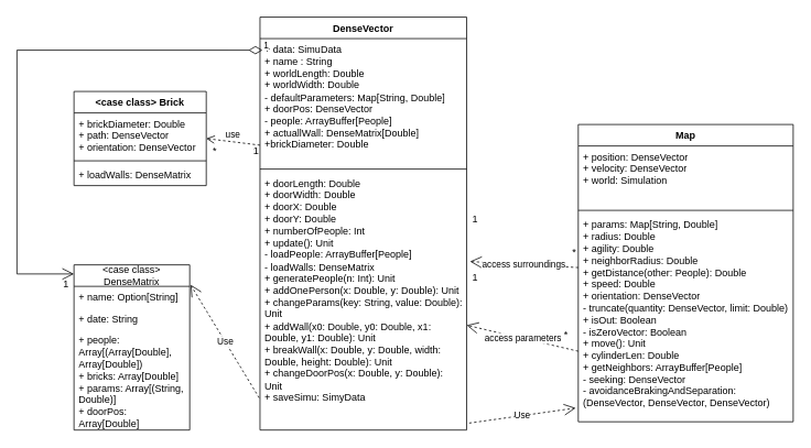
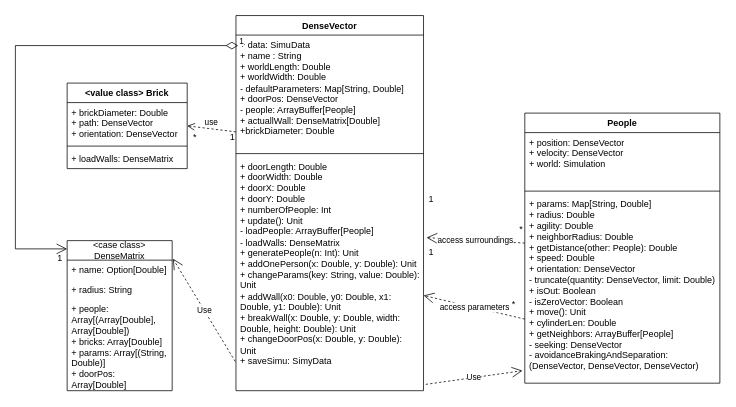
- <mxCell id="18" value="&amp;lt;case class&amp;gt; Brick" style="swimlane;fontStyle=1;align=center;verticalAlign=top;childLayout=stackLayout;horizontal=1;startSize=26;horizontalStack=0;resizeParent=1;resizeParentMax=0;resizeLast=0;collapsible=1;marginBottom=0;whiteSpace=wrap;html=1;" parent="1" vertex="1"><mxGeometry x="89" y="110" width="160" height="114" as="geometry" /></mxCell>
+ <mxCell id="18" value="&amp;lt;value class&amp;gt; Brick" style="swimlane;fontStyle=1;align=center;verticalAlign=top;childLayout=stackLayout;horizontal=1;startSize=26;horizontalStack=0;resizeParent=1;resizeParentMax=0;resizeLast=0;collapsible=1;marginBottom=0;whiteSpace=wrap;html=1;" parent="1" vertex="1"><mxGeometry x="89" y="110" width="160" height="114" as="geometry" /></mxCell>
- <mxCell id="6" value="Map" style="swimlane;fontStyle=1;align=center;verticalAlign=top;childLayout=stackLayout;horizontal=1;startSize=26;horizontalStack=0;resizeParent=1;resizeParentMax=0;resizeLast=0;collapsible=1;marginBottom=0;whiteSpace=wrap;html=1;" parent="1" vertex="1"><mxGeometry x="699" y="150" width="260" height="360" as="geometry" /></mxCell>
+ <mxCell id="6" value="People" style="swimlane;fontStyle=1;align=center;verticalAlign=top;childLayout=stackLayout;horizontal=1;startSize=26;horizontalStack=0;resizeParent=1;resizeParentMax=0;resizeLast=0;collapsible=1;marginBottom=0;whiteSpace=wrap;html=1;" parent="1" vertex="1"><mxGeometry x="699" y="150" width="260" height="360" as="geometry" /></mxCell>
- <mxCell id="23" value="&lt;div&gt;+ name: Option[String]&lt;/div&gt;&lt;div&gt;&lt;br&gt;&lt;/div&gt;&lt;div&gt;&lt;br&gt;&lt;/div&gt;" style="text;strokeColor=none;fillColor=none;align=left;verticalAlign=top;spacingLeft=4;spacingRight=4;overflow=hidden;rotatable=0;points=[[0,0.5],[1,0.5]];portConstraint=eastwest;whiteSpace=wrap;html=1;" parent="22" vertex="1"><mxGeometry y="26" width="140" height="26" as="geometry" /></mxCell>
+ <mxCell id="23" value="&lt;div&gt;+ name: Option[Double]&lt;/div&gt;&lt;div&gt;&lt;br&gt;&lt;/div&gt;&lt;div&gt;&lt;br&gt;&lt;/div&gt;" style="text;strokeColor=none;fillColor=none;align=left;verticalAlign=top;spacingLeft=4;spacingRight=4;overflow=hidden;rotatable=0;points=[[0,0.5],[1,0.5]];portConstraint=eastwest;whiteSpace=wrap;html=1;" parent="22" vertex="1"><mxGeometry y="26" width="140" height="26" as="geometry" /></mxCell>
- <mxCell id="24" value="+ date: String" style="text;strokeColor=none;fillColor=none;align=left;verticalAlign=top;spacingLeft=4;spacingRight=4;overflow=hidden;rotatable=0;points=[[0,0.5],[1,0.5]];portConstraint=eastwest;whiteSpace=wrap;html=1;" parent="22" vertex="1"><mxGeometry y="52" width="140" height="26" as="geometry" /></mxCell>
+ <mxCell id="24" value="+ radius: String" style="text;strokeColor=none;fillColor=none;align=left;verticalAlign=top;spacingLeft=4;spacingRight=4;overflow=hidden;rotatable=0;points=[[0,0.5],[1,0.5]];portConstraint=eastwest;whiteSpace=wrap;html=1;" parent="22" vertex="1"><mxGeometry y="52" width="140" height="26" as="geometry" /></mxCell>
